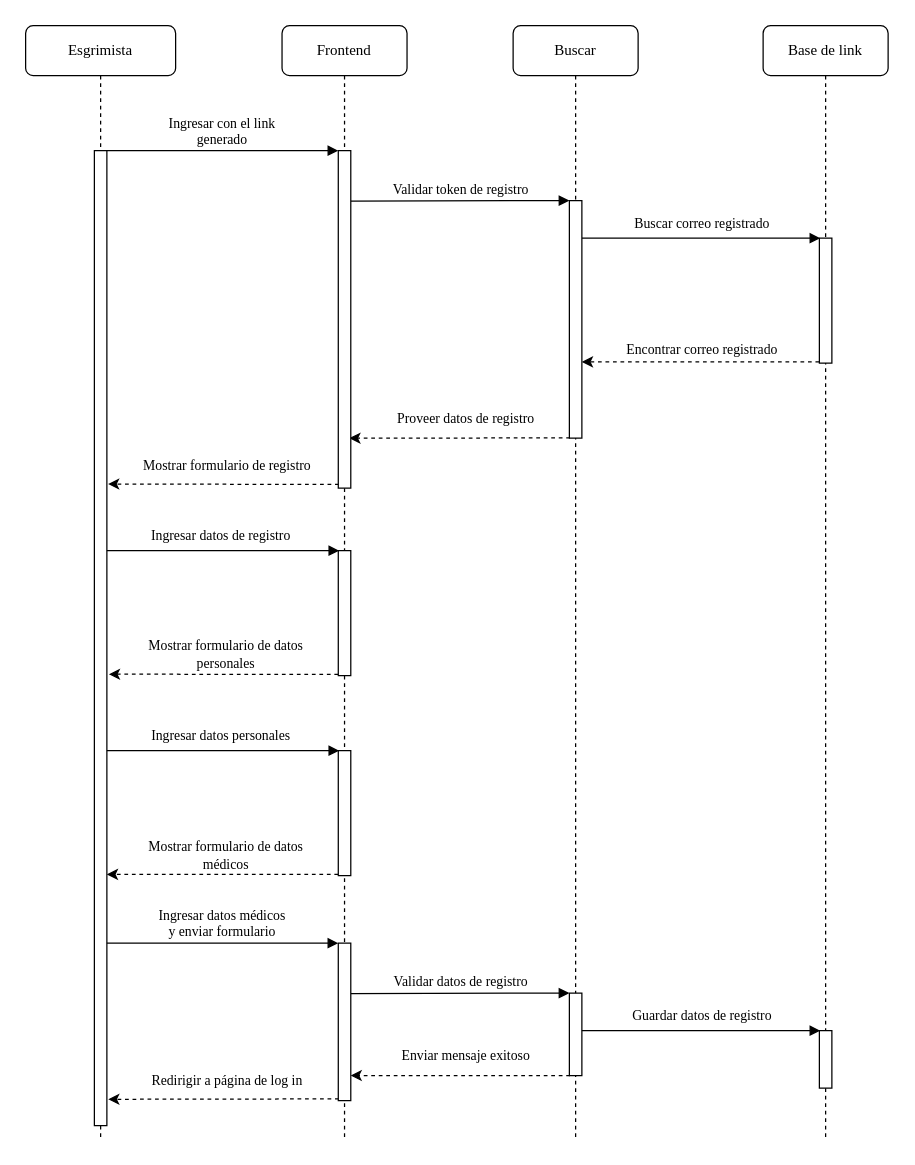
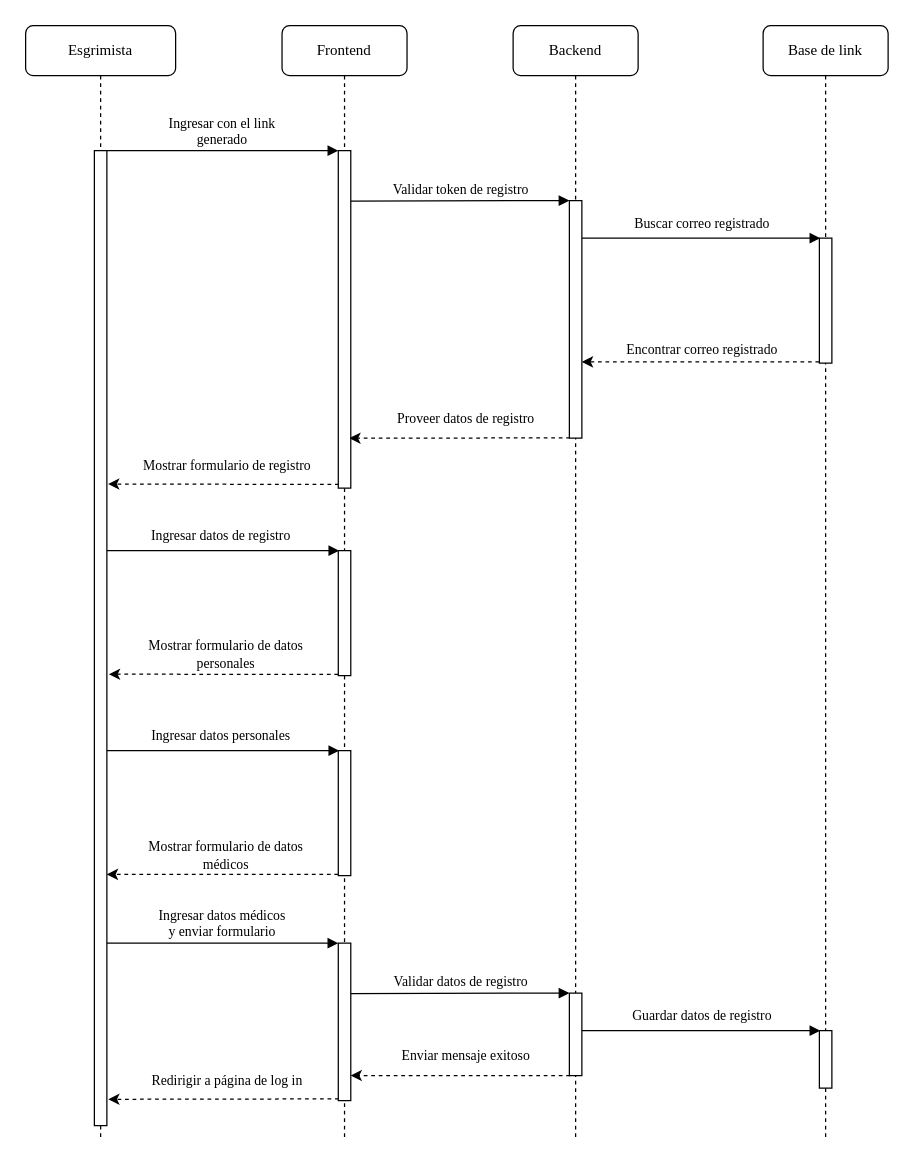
- <mxCell id="2" value="Buscar" style="shape=umlLifeline;perimeter=lifelinePerimeter;whiteSpace=wrap;html=1;container=0;collapsible=0;recursiveResize=0;outlineConnect=0;rounded=1;shadow=0;comic=0;labelBackgroundColor=none;strokeWidth=1;fontFamily=Verdana;fontSize=12;align=center;" vertex="1" parent="1"><mxGeometry x="410" y="20" width="100" height="890" as="geometry" /></mxCell>
+ <mxCell id="2" value="Backend" style="shape=umlLifeline;perimeter=lifelinePerimeter;whiteSpace=wrap;html=1;container=0;collapsible=0;recursiveResize=0;outlineConnect=0;rounded=1;shadow=0;comic=0;labelBackgroundColor=none;strokeWidth=1;fontFamily=Verdana;fontSize=12;align=center;" vertex="1" parent="1"><mxGeometry x="410" y="20" width="100" height="890" as="geometry" /></mxCell>
